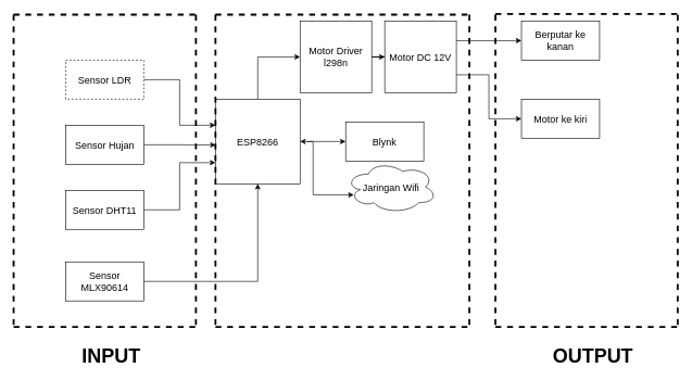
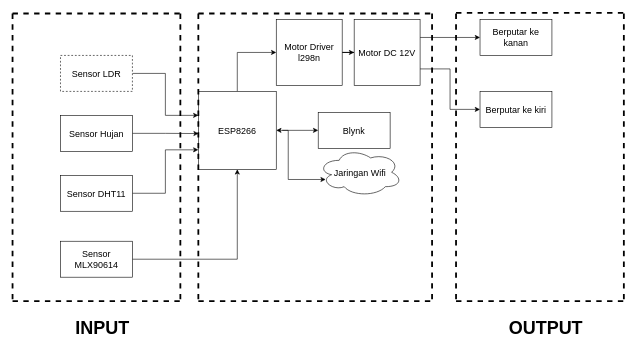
- <mxCell id="15" value="&lt;font style=&quot;font-size: 15px;&quot;&gt;Motor ke kiri&lt;/font&gt;" style="rounded=0;whiteSpace=wrap;html=1;" vertex="1" parent="1"><mxGeometry x="800" y="152" width="120" height="60" as="geometry" /></mxCell>
+ <mxCell id="15" value="&lt;font style=&quot;font-size: 15px;&quot;&gt;Berputar ke kiri&lt;/font&gt;" style="rounded=0;whiteSpace=wrap;html=1;" vertex="1" parent="1"><mxGeometry x="800" y="152" width="120" height="60" as="geometry" /></mxCell>
